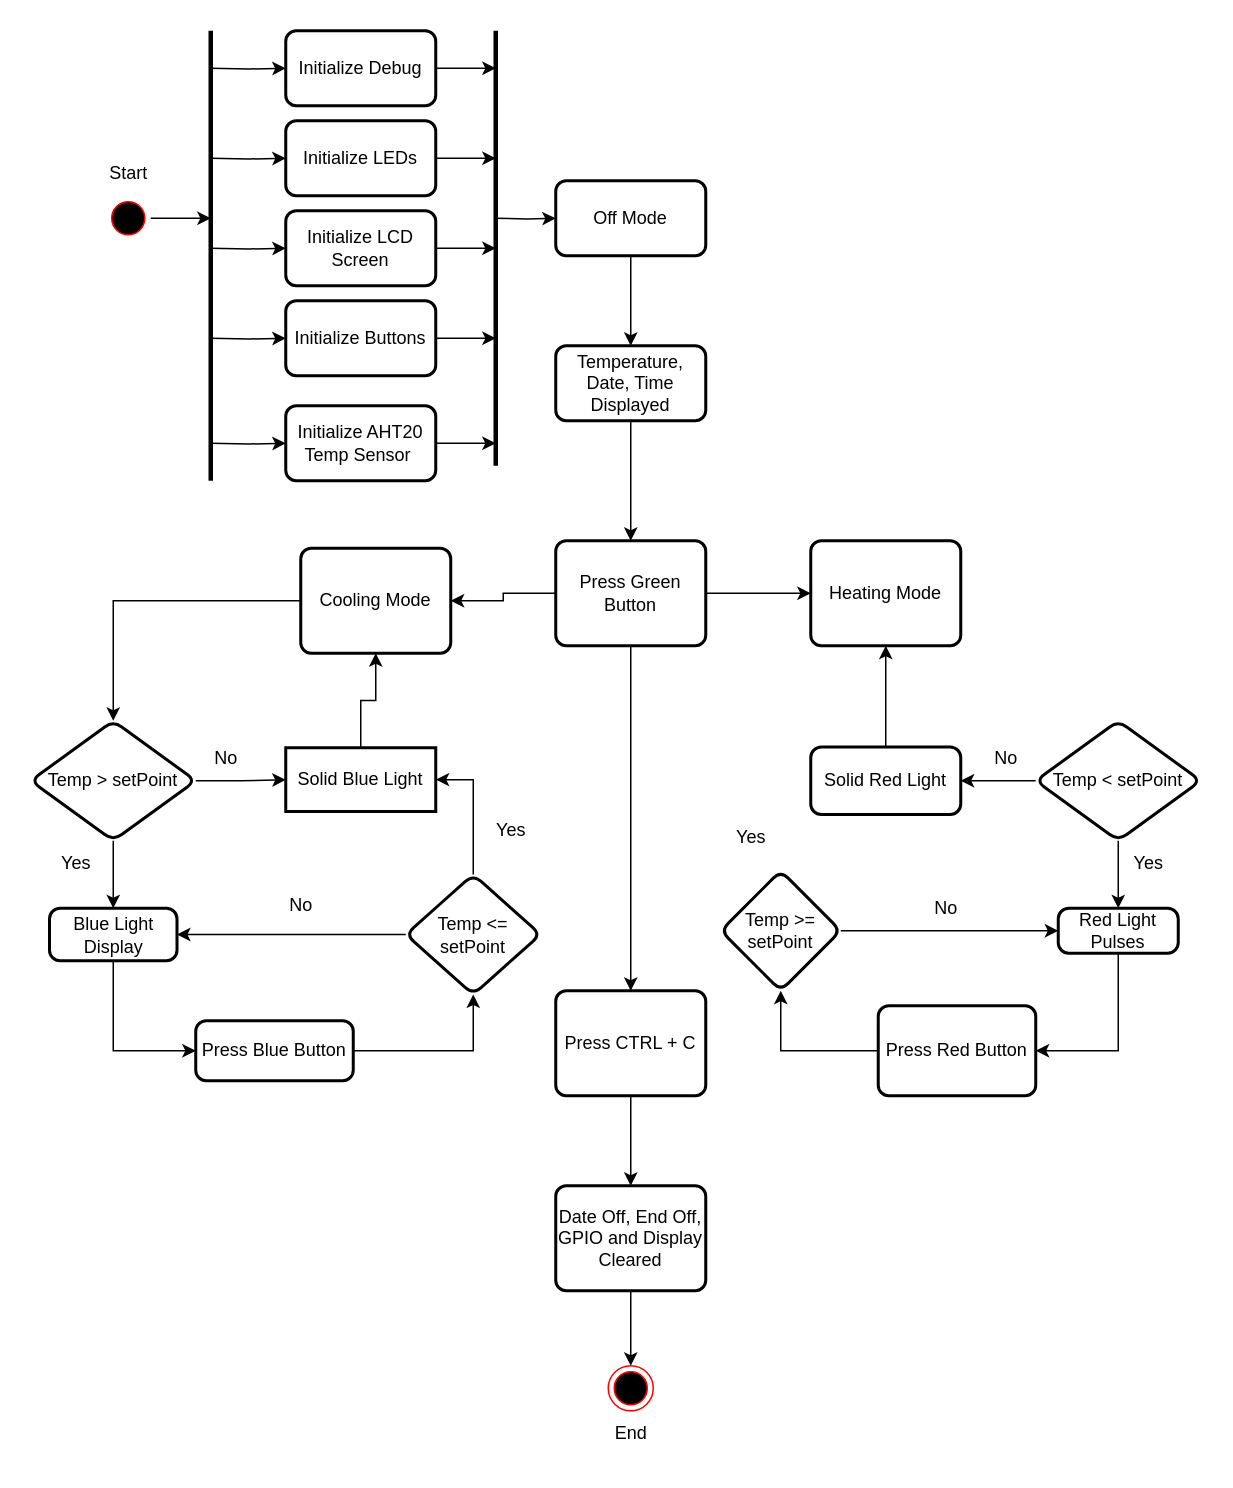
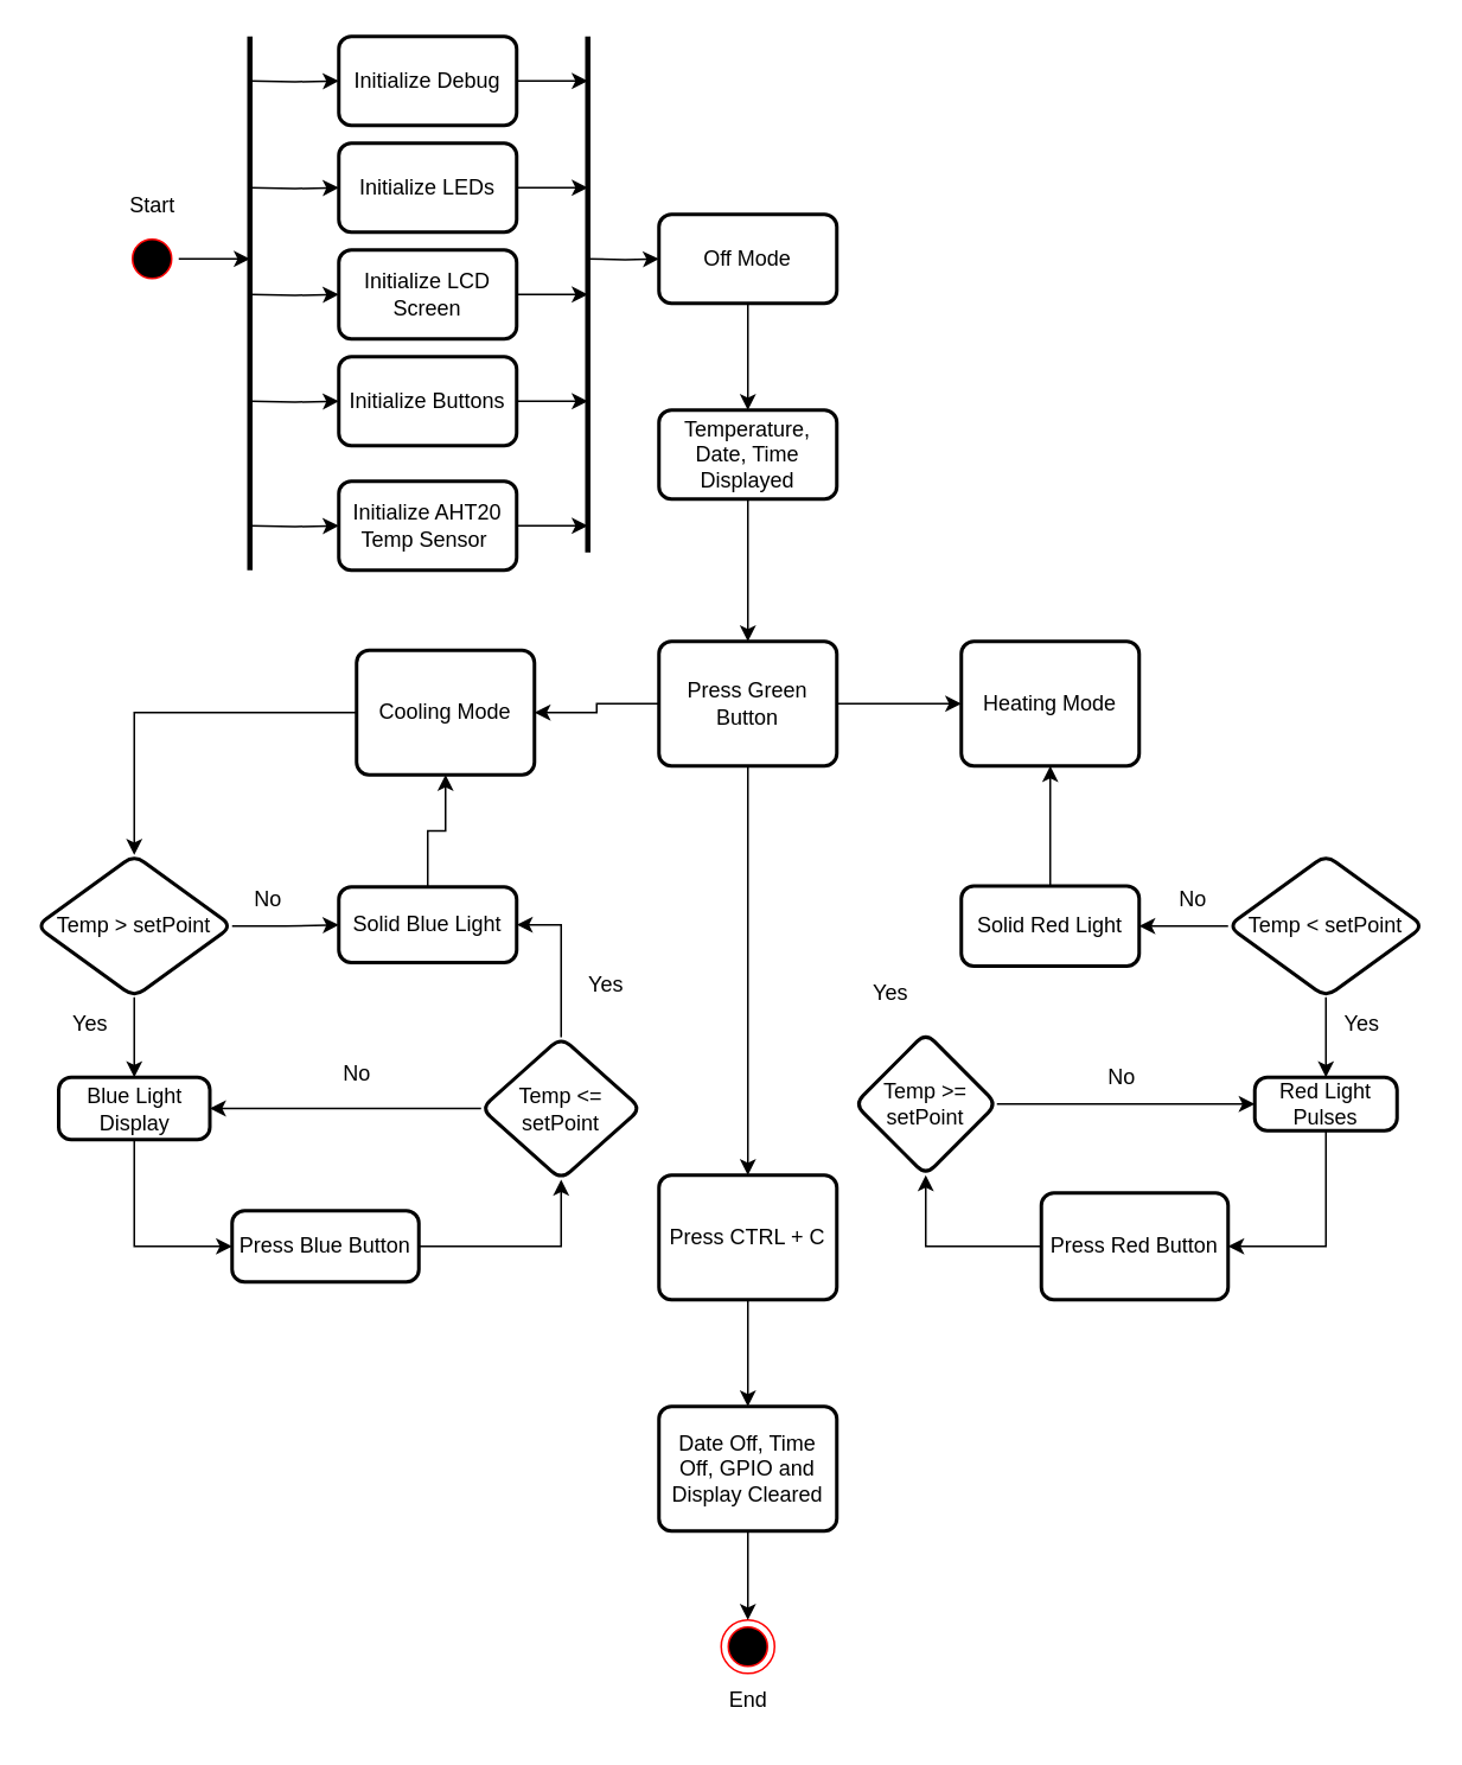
- <mxCell id="53" value="Solid Blue Light" style="whiteSpace=wrap;html=1;absoluteArcSize=1;arcSize=14;strokeWidth=2;rounded=0;" vertex="1" parent="1"><mxGeometry x="190" y="498" width="100" height="42.5" as="geometry" /></mxCell>
+ <mxCell id="53" value="Solid Blue Light" style="whiteSpace=wrap;html=1;rounded=1;absoluteArcSize=1;arcSize=14;strokeWidth=2;" vertex="1" parent="1"><mxGeometry x="190" y="498" width="100" height="42.5" as="geometry" /></mxCell>
- <mxCell id="70" value="Date Off, End Off, GPIO and Display Cleared" style="rounded=1;whiteSpace=wrap;html=1;absoluteArcSize=1;arcSize=14;strokeWidth=2;" vertex="1" parent="1"><mxGeometry x="370" y="790" width="100" height="70" as="geometry" /></mxCell>
+ <mxCell id="70" value="Date Off, Time Off, GPIO and Display Cleared" style="rounded=1;whiteSpace=wrap;html=1;absoluteArcSize=1;arcSize=14;strokeWidth=2;" vertex="1" parent="1"><mxGeometry x="370" y="790" width="100" height="70" as="geometry" /></mxCell>
